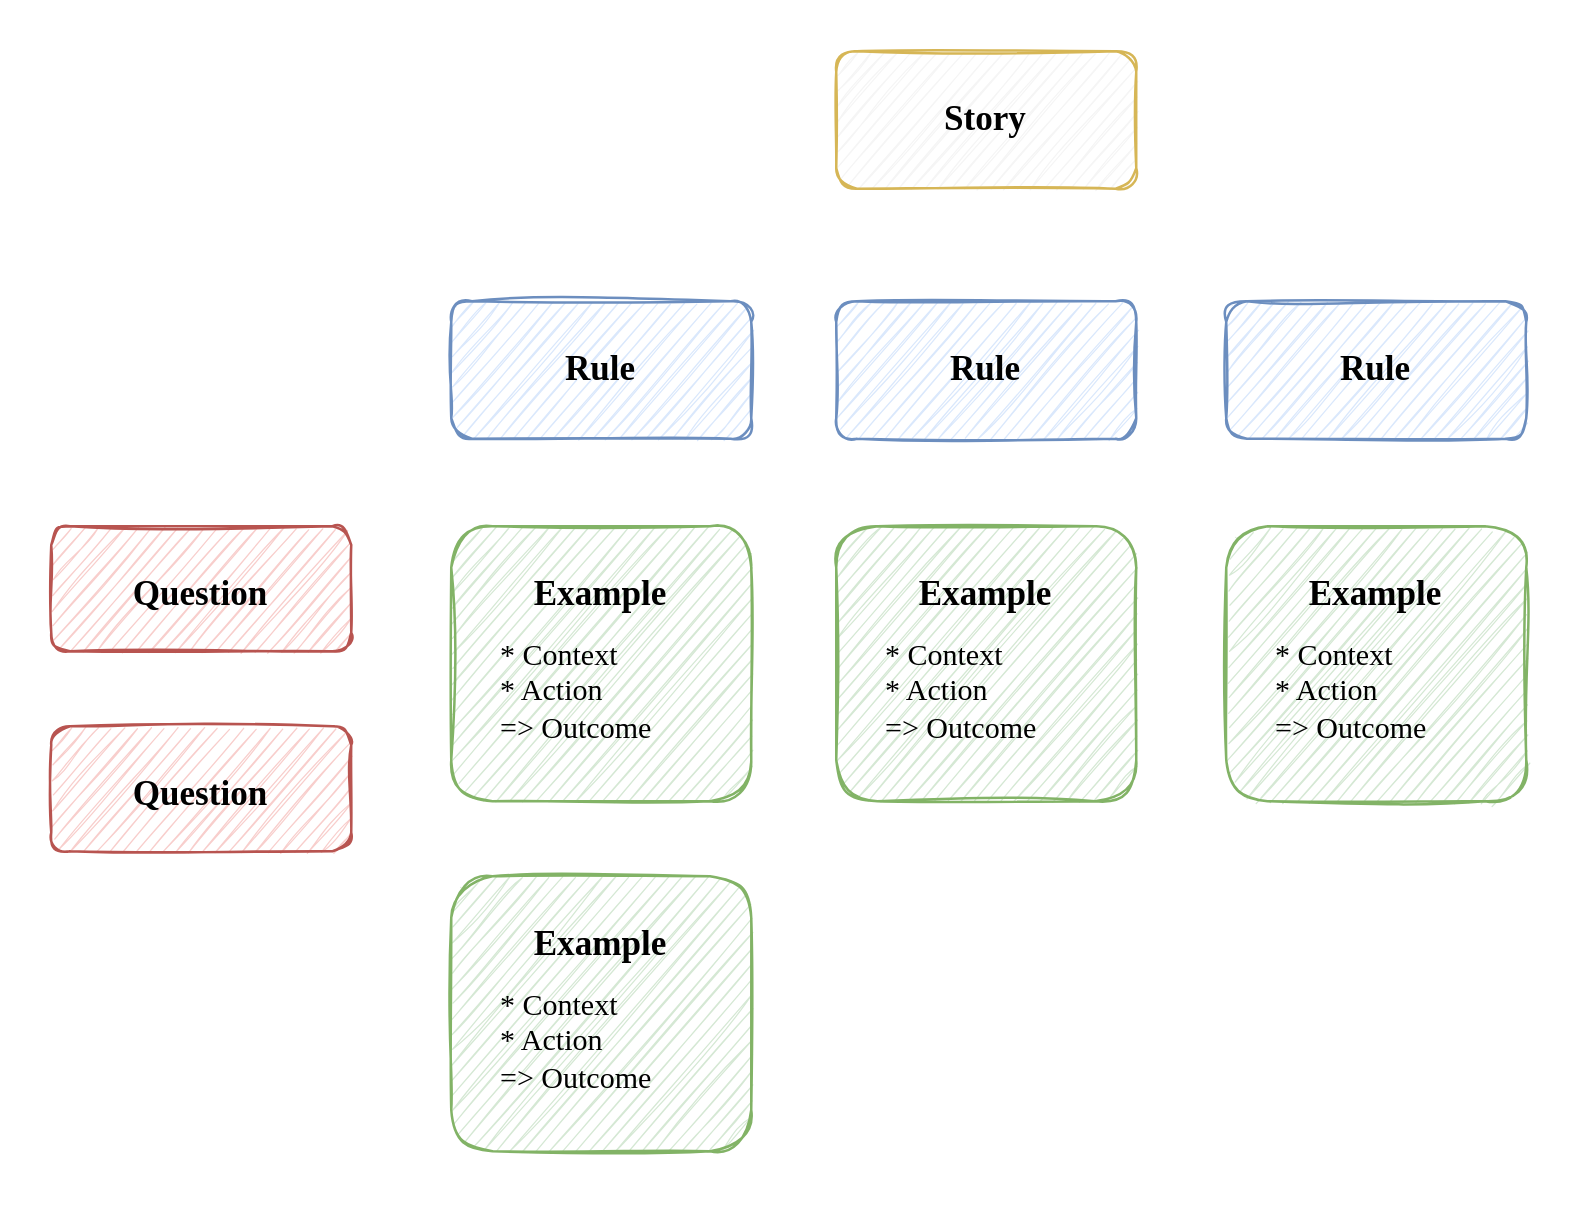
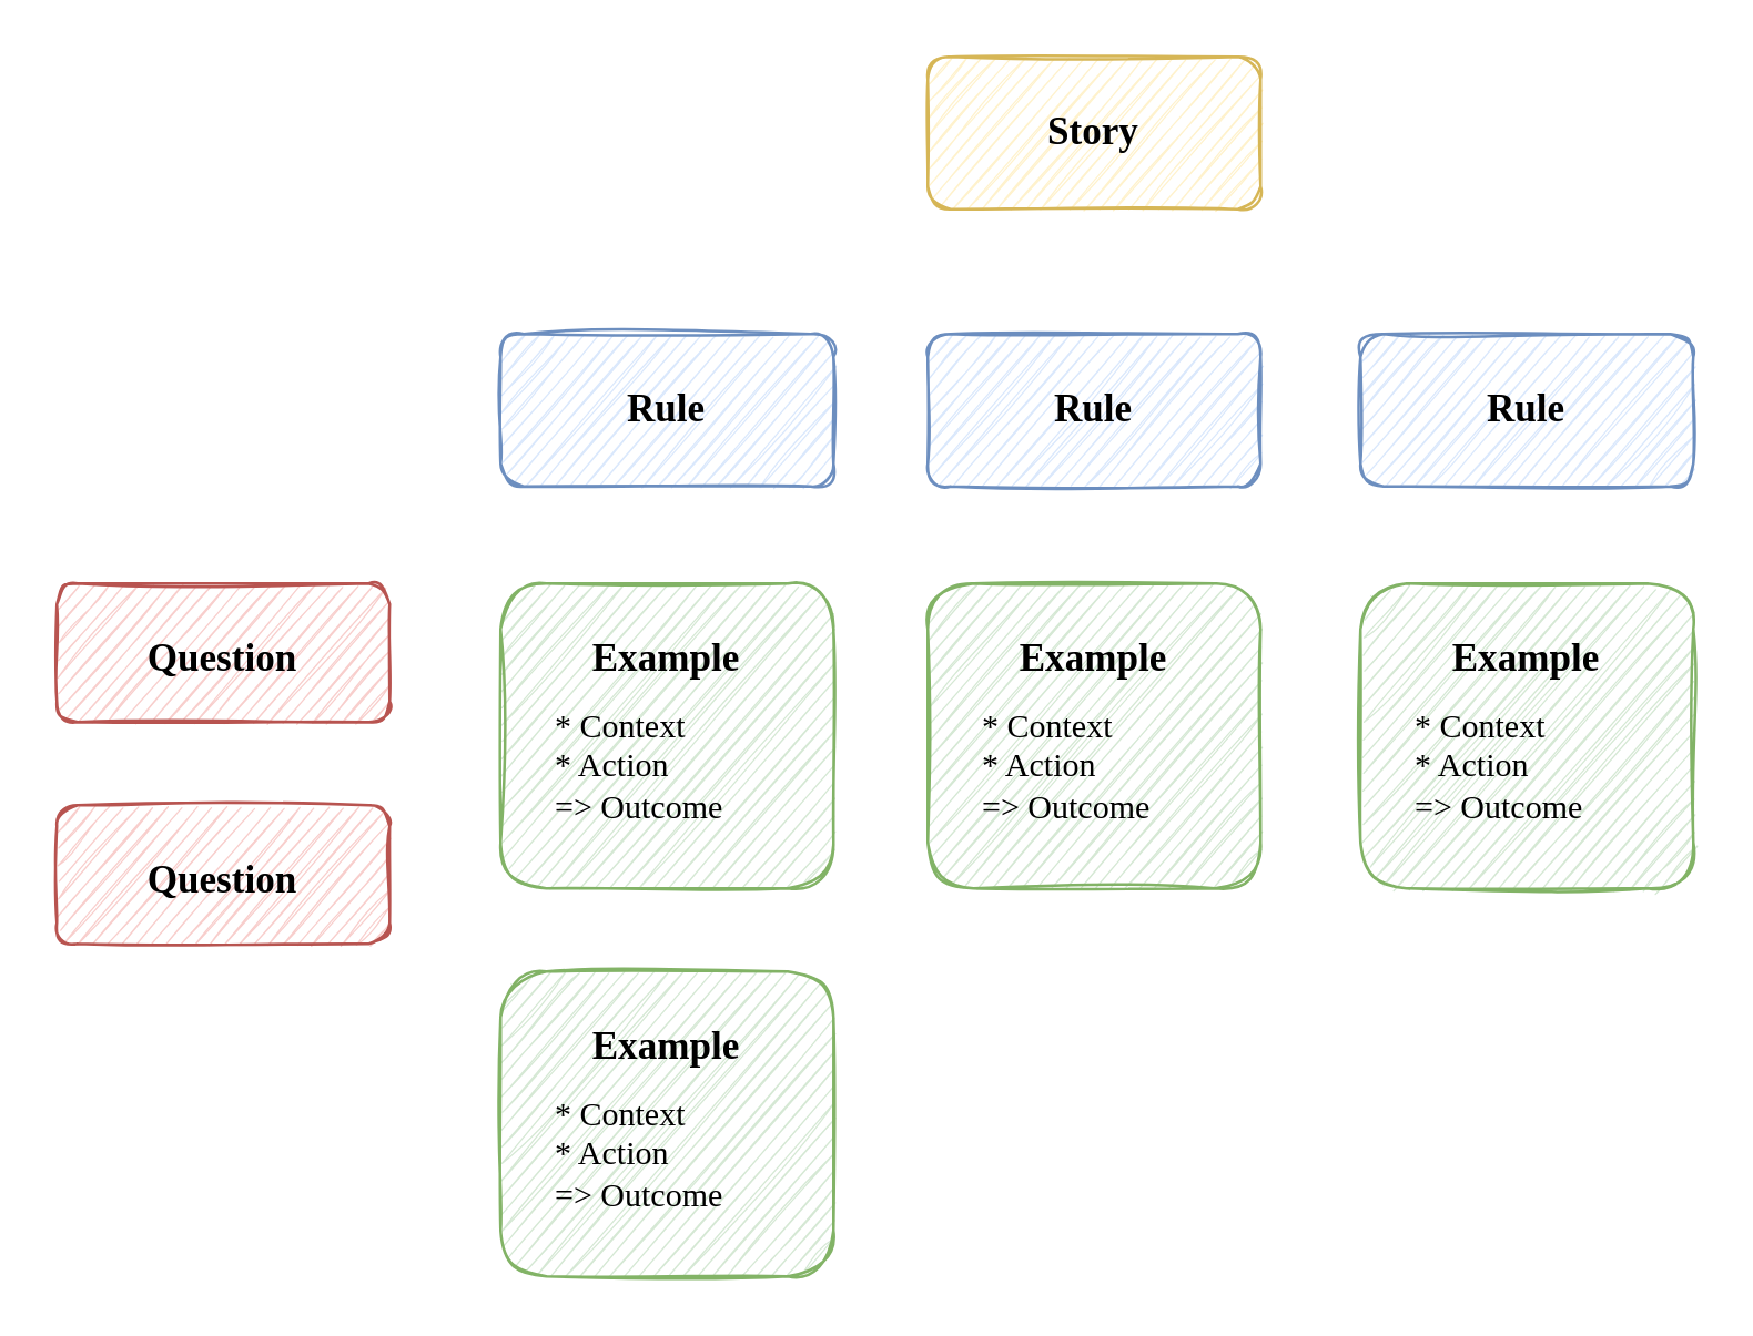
- <mxCell id="4" value="&lt;h3 style=&quot;text-align: justify&quot;&gt;&lt;font face=&quot;Comic Sans MS&quot;&gt;Story&lt;/font&gt;&lt;/h3&gt;" style="whiteSpace=wrap;html=1;fillColor=#f5f5f5;strokeColor=#d6b656;spacing=0;verticalAlign=top;spacingLeft=15;spacingRight=15;spacingBottom=0;align=center;connectable=0;rotatable=0;allowArrows=0;autosize=0;comic=0;rounded=1;sketch=1;" parent="1" vertex="1"><mxGeometry x="334" y="20" width="120" height="55" as="geometry" /></mxCell>
+ <mxCell id="4" value="&lt;h3 style=&quot;text-align: justify&quot;&gt;&lt;font face=&quot;Comic Sans MS&quot;&gt;Story&lt;/font&gt;&lt;/h3&gt;" style="whiteSpace=wrap;html=1;fillColor=#fff2cc;strokeColor=#d6b656;spacing=0;verticalAlign=top;spacingLeft=15;spacingRight=15;spacingBottom=0;align=center;connectable=0;rotatable=0;allowArrows=0;autosize=0;comic=0;rounded=1;sketch=1;" parent="1" vertex="1"><mxGeometry x="334" y="20" width="120" height="55" as="geometry" /></mxCell>
